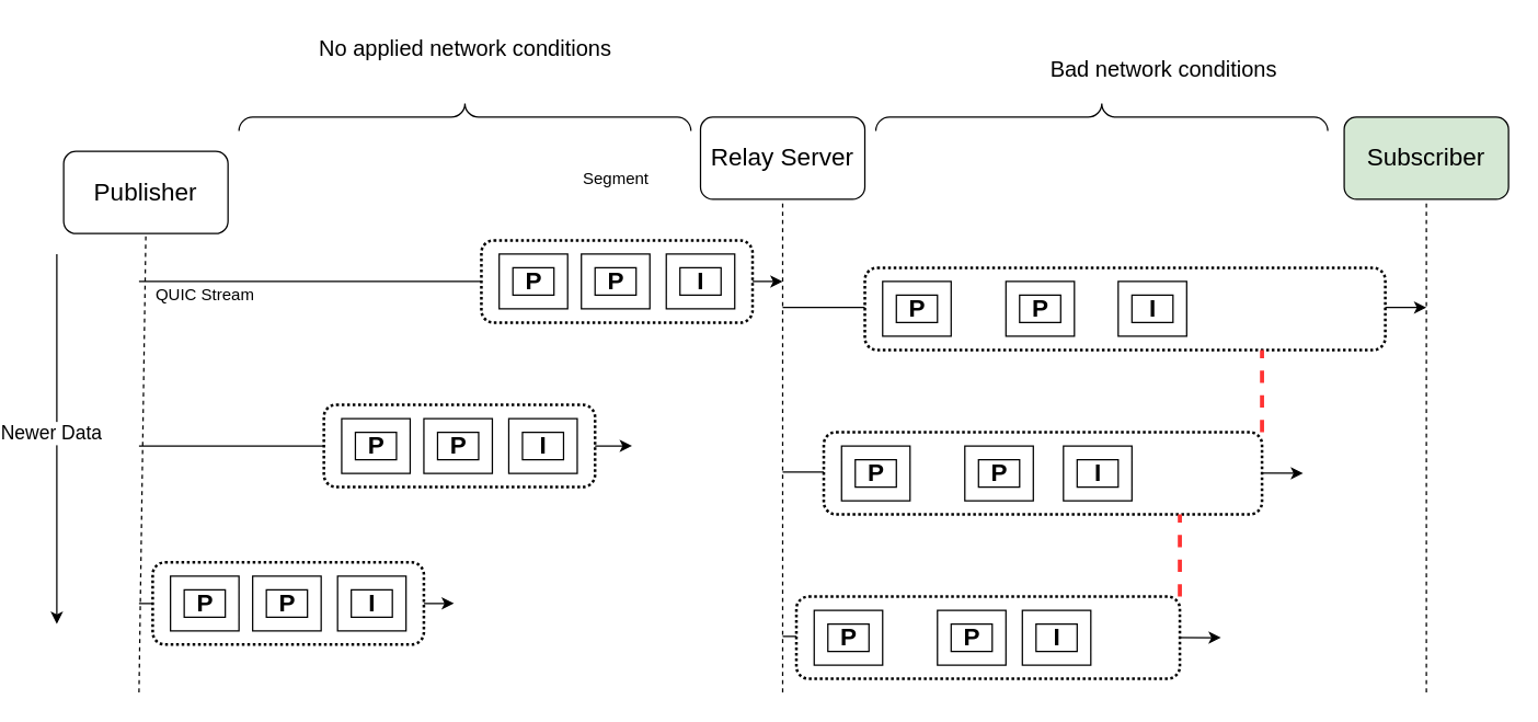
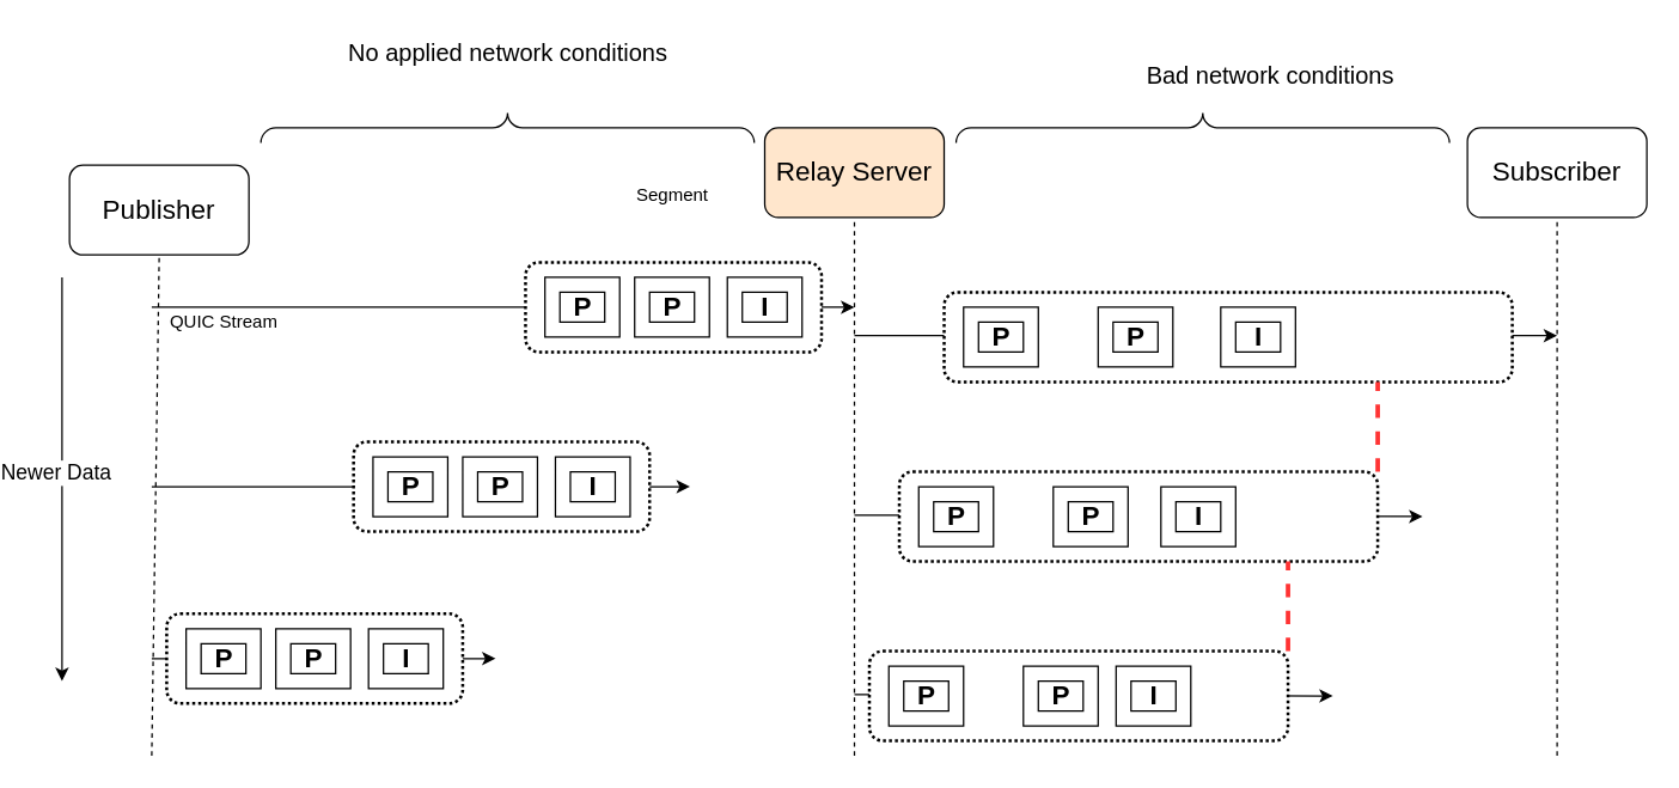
- <mxCell id="6" value="&lt;font style=&quot;font-size: 18px;&quot;&gt;Relay Server&lt;/font&gt;" style="rounded=1;whiteSpace=wrap;html=1;" vertex="1" parent="1"><mxGeometry x="490" y="85" width="120" height="60" as="geometry" /></mxCell>
+ <mxCell id="6" value="&lt;font style=&quot;font-size: 18px;&quot;&gt;Relay Server&lt;/font&gt;" style="rounded=1;whiteSpace=wrap;html=1;fillColor=#ffe6cc;" vertex="1" parent="1"><mxGeometry x="490" y="85" width="120" height="60" as="geometry" /></mxCell>
- <mxCell id="7" value="&lt;font style=&quot;font-size: 18px;&quot;&gt;Subscriber&lt;/font&gt;" style="rounded=1;whiteSpace=wrap;html=1;fillColor=#d5e8d4;" vertex="1" parent="1"><mxGeometry x="960" y="85" width="120" height="60" as="geometry" /></mxCell>
+ <mxCell id="7" value="&lt;font style=&quot;font-size: 18px;&quot;&gt;Subscriber&lt;/font&gt;" style="rounded=1;whiteSpace=wrap;html=1;" vertex="1" parent="1"><mxGeometry x="960" y="85" width="120" height="60" as="geometry" /></mxCell>
